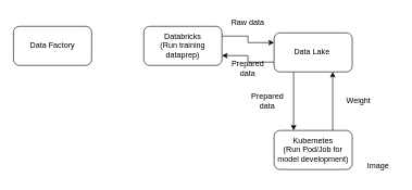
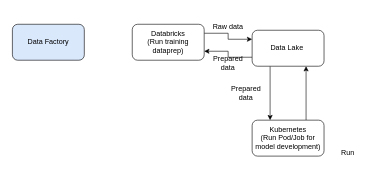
- <mxCell id="12" value="Raw data" style="text;html=1;strokeColor=none;fillColor=none;align=center;verticalAlign=middle;whiteSpace=wrap;rounded=0;" parent="1" vertex="1"><mxGeometry x="350" y="20" width="60" height="30" as="geometry" /></mxCell>
+ <mxCell id="12" value="Raw data" style="text;html=1;strokeColor=none;fillColor=none;align=center;verticalAlign=middle;whiteSpace=wrap;rounded=0;" parent="1" vertex="1"><mxGeometry x="350" y="30" width="60" height="30" as="geometry" /></mxCell>
- <mxCell id="14" value="Data Factory" style="rounded=1;whiteSpace=wrap;html=1;" parent="1" vertex="1"><mxGeometry x="20" y="40" width="120" height="60" as="geometry" /></mxCell>
+ <mxCell id="14" value="Data Factory" style="rounded=1;whiteSpace=wrap;html=1;fillColor=#dae8fc;" parent="1" vertex="1"><mxGeometry x="20" y="40" width="120" height="60" as="geometry" /></mxCell>
- <mxCell id="10" value="Weight" style="text;html=1;strokeColor=none;fillColor=none;align=center;verticalAlign=middle;whiteSpace=wrap;rounded=0;" parent="1" vertex="1"><mxGeometry x="520" y="140" width="60" height="30" as="geometry" /></mxCell>
- <mxCell id="11" value="Image" style="text;html=1;strokeColor=none;fillColor=none;align=center;verticalAlign=middle;whiteSpace=wrap;rounded=0;" parent="1" vertex="1"><mxGeometry x="550" y="240" width="60" height="30" as="geometry" /></mxCell>
+ <mxCell id="11" value="Run" style="text;html=1;strokeColor=none;fillColor=none;align=center;verticalAlign=middle;whiteSpace=wrap;rounded=0;" parent="1" vertex="1"><mxGeometry x="550" y="240" width="60" height="30" as="geometry" /></mxCell>
